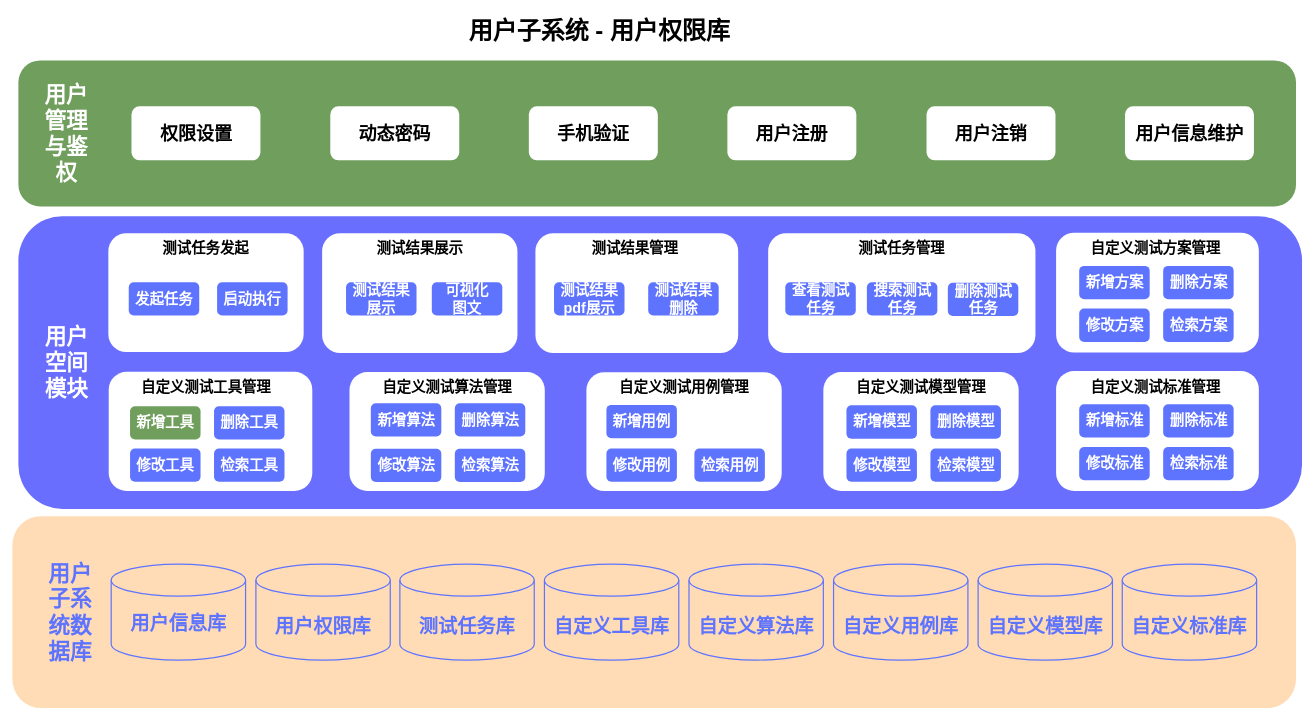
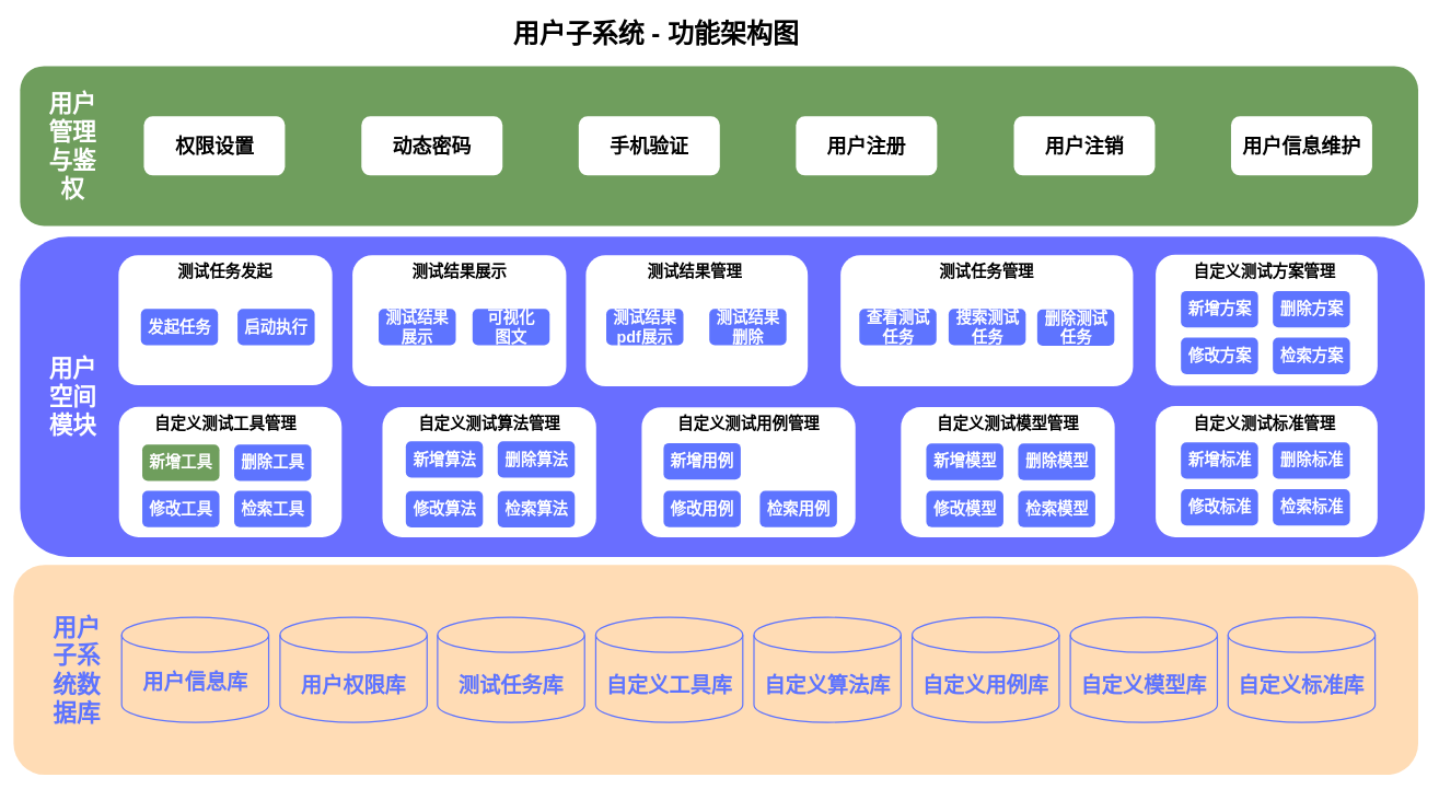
- <mxCell id="34" value="&lt;font style=&quot;font-size: 40px&quot;&gt;用户子系统 - 用户权限库&lt;/font&gt;" style="text;html=1;strokeColor=none;fillColor=none;align=center;verticalAlign=middle;whiteSpace=wrap;rounded=0;fontStyle=1;fontColor=default;" parent="1" vertex="1"><mxGeometry x="693.75" y="20" width="610" height="60" as="geometry" /></mxCell>
+ <mxCell id="34" value="&lt;font style=&quot;font-size: 40px&quot;&gt;用户子系统 - 功能架构图&lt;/font&gt;" style="text;html=1;strokeColor=none;fillColor=none;align=center;verticalAlign=middle;whiteSpace=wrap;rounded=0;fontStyle=1;fontColor=default;" parent="1" vertex="1"><mxGeometry x="693.75" y="20" width="610" height="60" as="geometry" /></mxCell>
